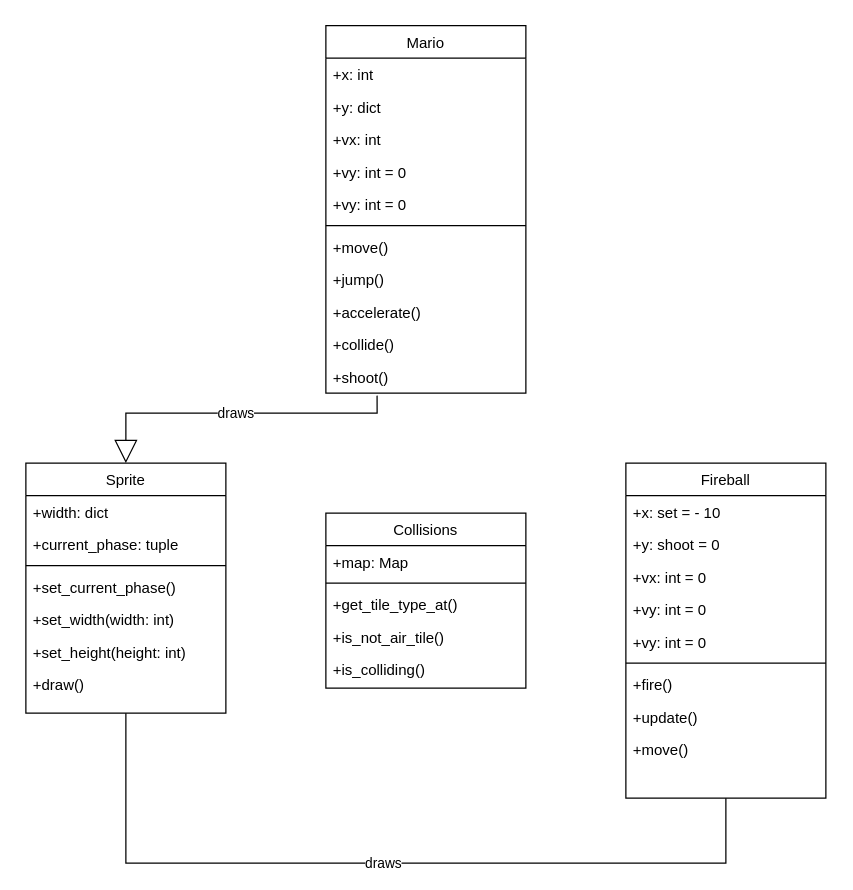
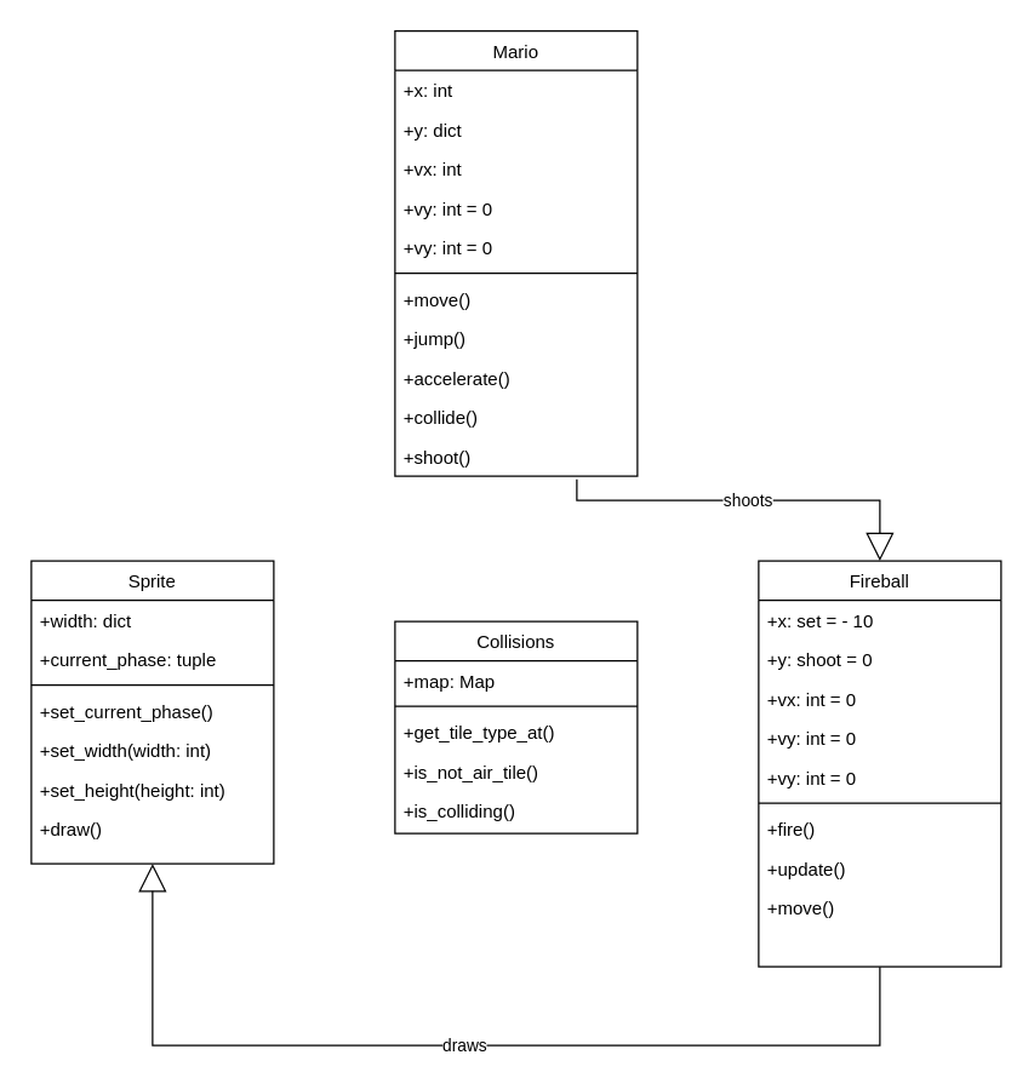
- <mxCell id="38" value="draws" style="endArrow=block;endSize=16;endFill=0;html=1;rounded=0;exitX=0.256;exitY=1.077;exitDx=0;exitDy=0;exitPerimeter=0;entryX=0.5;entryY=0;entryDx=0;entryDy=0;" edge="1" parent="1" source="13" target="24"><mxGeometry width="160" relative="1" as="geometry"><mxPoint x="70" y="330" as="sourcePoint" /><mxPoint x="230" y="330" as="targetPoint" /><Array as="points"><mxPoint x="301" y="330" /><mxPoint x="100" y="330" /></Array></mxGeometry></mxCell>
+ <mxCell id="39" value="shoots" style="endArrow=block;endSize=16;endFill=0;html=1;rounded=0;exitX=0.75;exitY=1.077;exitDx=0;exitDy=0;exitPerimeter=0;entryX=0.5;entryY=0;entryDx=0;entryDy=0;" edge="1" parent="1" source="13" target="14"><mxGeometry width="160" relative="1" as="geometry"><mxPoint x="380" y="364" as="sourcePoint" /><mxPoint x="580.96" y="300.002" as="targetPoint" /><Array as="points"><mxPoint x="380" y="330" /><mxPoint x="580" y="330" /></Array></mxGeometry></mxCell>
- <mxCell id="40" value="draws" style="endArrow=none;endSize=16;endFill=0;html=1;rounded=0;exitX=0.5;exitY=1;exitDx=0;exitDy=0;entryX=0.5;entryY=1;entryDx=0;entryDy=0;" edge="1" parent="1" source="14" target="24"><mxGeometry width="160" relative="1" as="geometry"><mxPoint x="340.96" y="630.002" as="sourcePoint" /><mxPoint x="140" y="684" as="targetPoint" /><Array as="points"><mxPoint x="580" y="690" /><mxPoint x="100" y="690" /></Array></mxGeometry></mxCell>
+ <mxCell id="40" value="draws" style="endArrow=block;endSize=16;endFill=0;html=1;rounded=0;exitX=0.5;exitY=1;exitDx=0;exitDy=0;entryX=0.5;entryY=1;entryDx=0;entryDy=0;" edge="1" parent="1" source="14" target="24"><mxGeometry width="160" relative="1" as="geometry"><mxPoint x="340.96" y="630.002" as="sourcePoint" /><mxPoint x="140" y="684" as="targetPoint" /><Array as="points"><mxPoint x="580" y="690" /><mxPoint x="100" y="690" /></Array></mxGeometry></mxCell>
